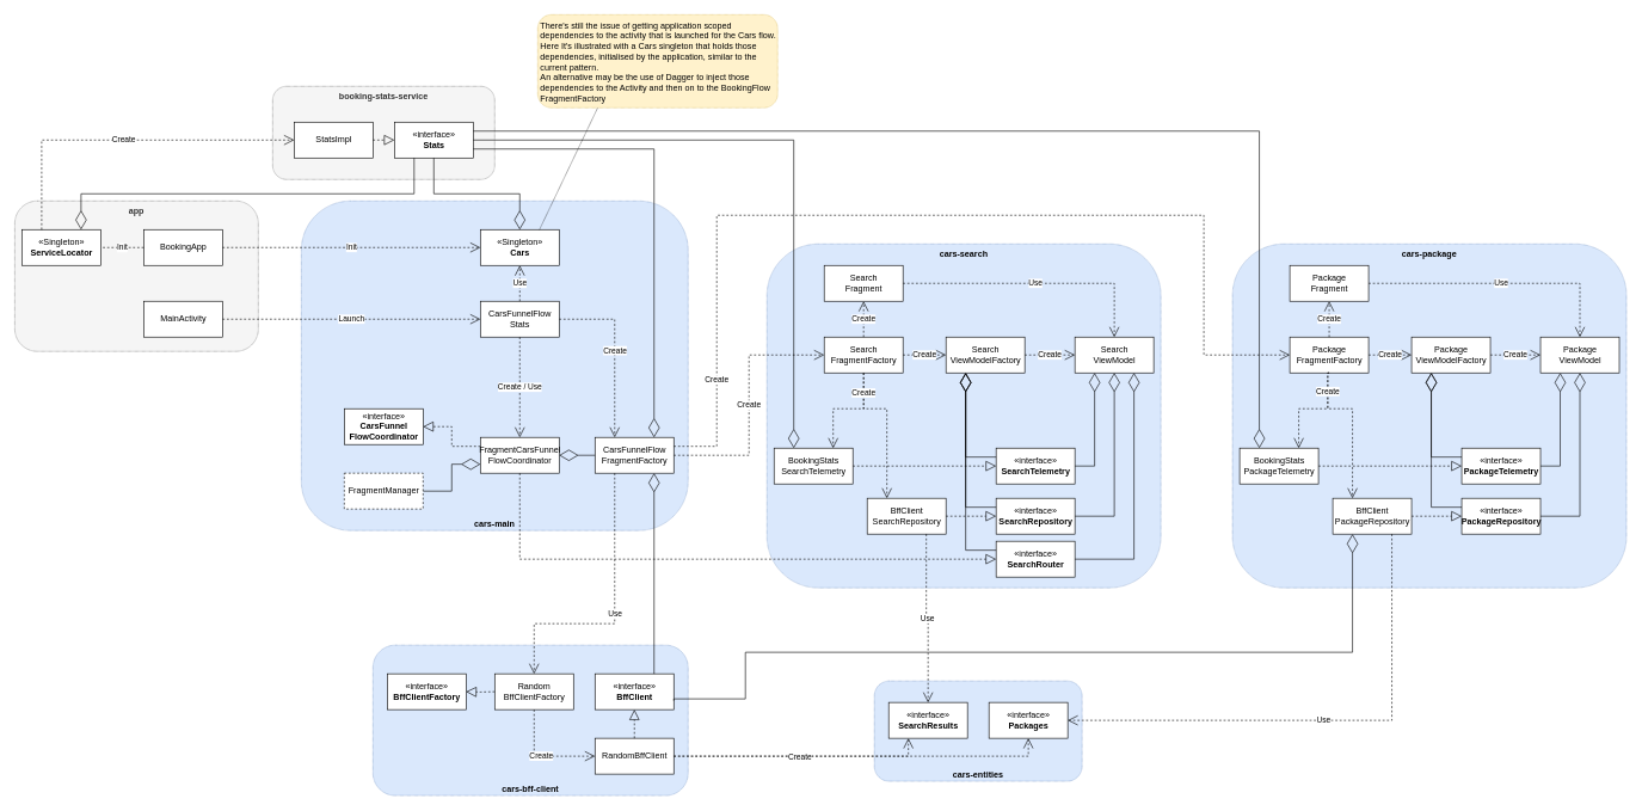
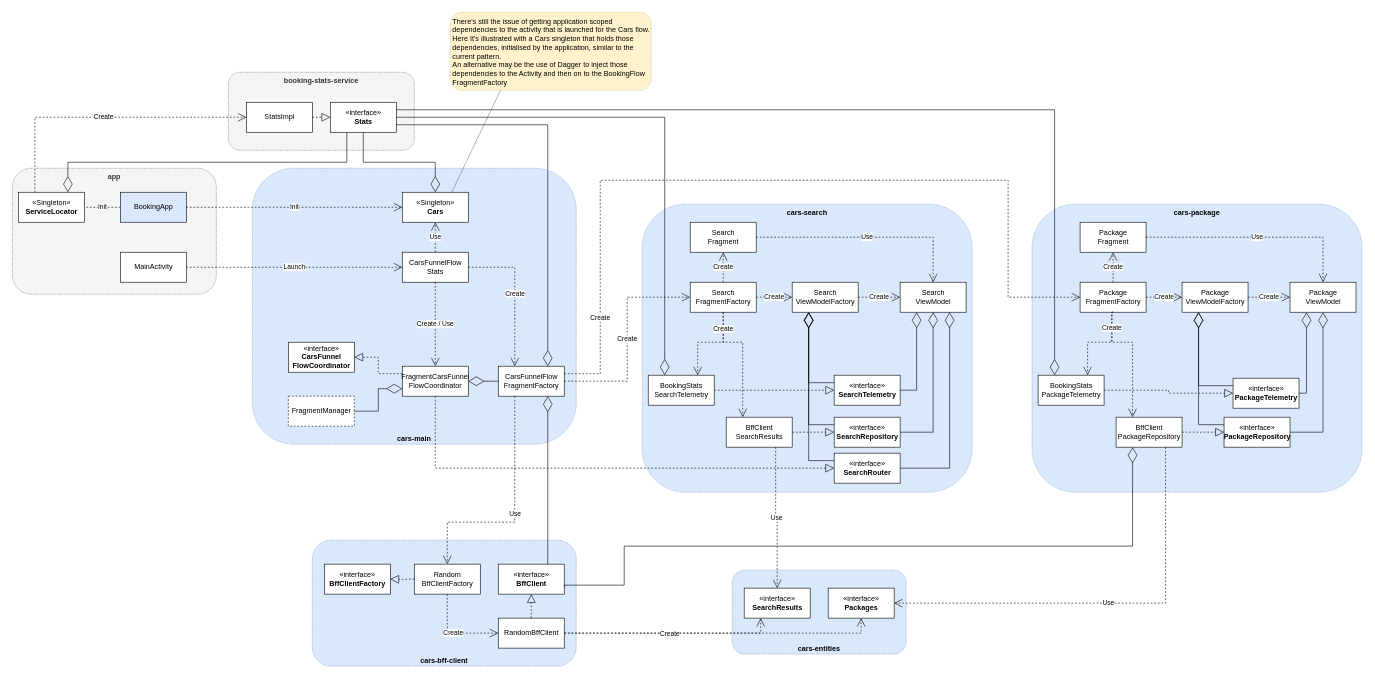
- <mxCell id="8" value="BookingApp" style="html=1;" parent="1" vertex="1"><mxGeometry x="200" y="320" width="110" height="50" as="geometry" /></mxCell>
+ <mxCell id="8" value="BookingApp" style="html=1;fillColor=#dae8fc;" parent="1" vertex="1"><mxGeometry x="200" y="320" width="110" height="50" as="geometry" /></mxCell>
- <mxCell id="77" value="«interface»&lt;br&gt;&lt;b&gt;PackageTelemetry&lt;/b&gt;" style="html=1;fillColor=default;align=center;verticalAlign=middle;" parent="1" vertex="1"><mxGeometry x="2040" y="625" width="110" height="50" as="geometry" /></mxCell>
+ <mxCell id="77" value="«interface»&lt;br&gt;&lt;b&gt;PackageTelemetry&lt;/b&gt;" style="html=1;fillColor=default;align=center;verticalAlign=middle;" parent="1" vertex="1"><mxGeometry x="2055" y="630" width="110" height="50" as="geometry" /></mxCell>
- <mxCell id="25" value="BffClient&lt;br&gt;SearchRepository" style="html=1;fillColor=default;align=center;verticalAlign=middle;" parent="1" vertex="1"><mxGeometry x="1210" y="695" width="110" height="50" as="geometry" /></mxCell>
+ <mxCell id="25" value="BffClient&lt;br&gt;SearchResults" style="html=1;fillColor=default;align=center;verticalAlign=middle;" parent="1" vertex="1"><mxGeometry x="1210" y="695" width="110" height="50" as="geometry" /></mxCell>
